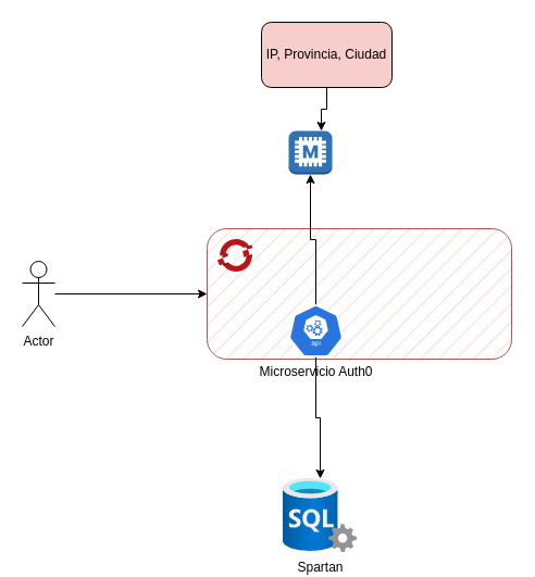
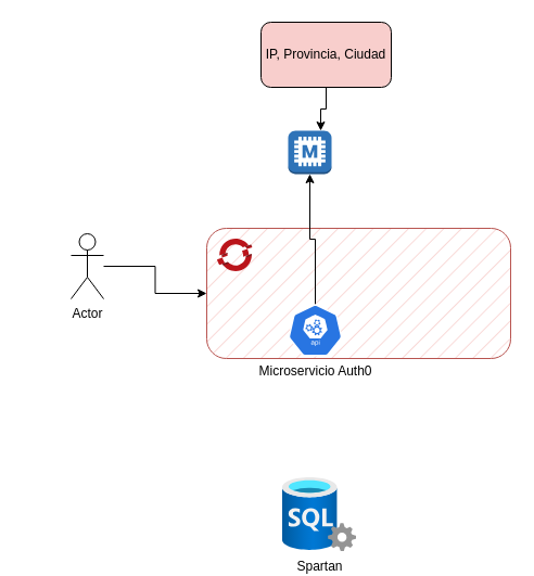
- <mxCell id="6" value="Actor" style="shape=umlActor;verticalLabelPosition=bottom;verticalAlign=top;html=1;outlineConnect=0;" parent="1" vertex="1"><mxGeometry x="20" y="240" width="30" height="60" as="geometry" /></mxCell>
+ <mxCell id="6" value="Actor" style="shape=umlActor;verticalLabelPosition=bottom;verticalAlign=top;html=1;outlineConnect=0;" parent="1" vertex="1"><mxGeometry x="65" y="215" width="30" height="60" as="geometry" /></mxCell>
- <mxCell id="9" style="edgeStyle=orthogonalEdgeStyle;rounded=0;orthogonalLoop=1;jettySize=auto;html=1;" edge="1" parent="1" source="11" target="8"><mxGeometry relative="1" as="geometry" /></mxCell>
